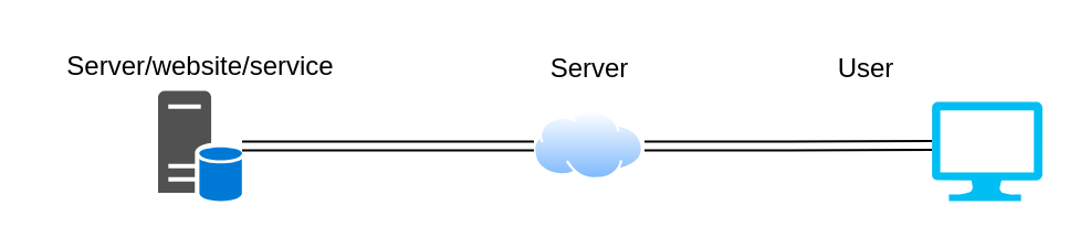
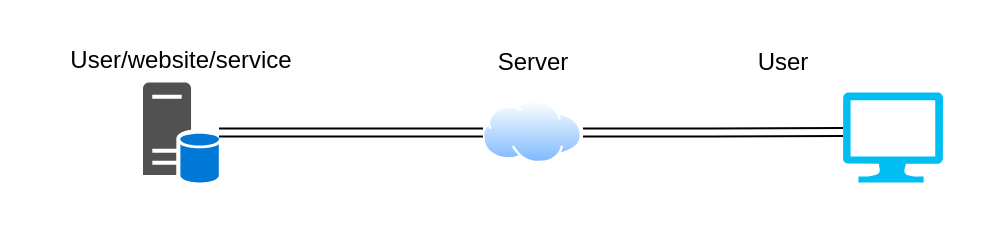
- <mxCell id="9" value="Server/website/service" style="text;html=1;align=center;verticalAlign=middle;resizable=0;points=[];autosize=1;" vertex="1" parent="1"><mxGeometry x="20" y="20" width="140" height="20" as="geometry" /></mxCell>
+ <mxCell id="9" value="User/website/service" style="text;html=1;align=center;verticalAlign=middle;resizable=0;points=[];autosize=1;" vertex="1" parent="1"><mxGeometry x="20" y="20" width="140" height="20" as="geometry" /></mxCell>
